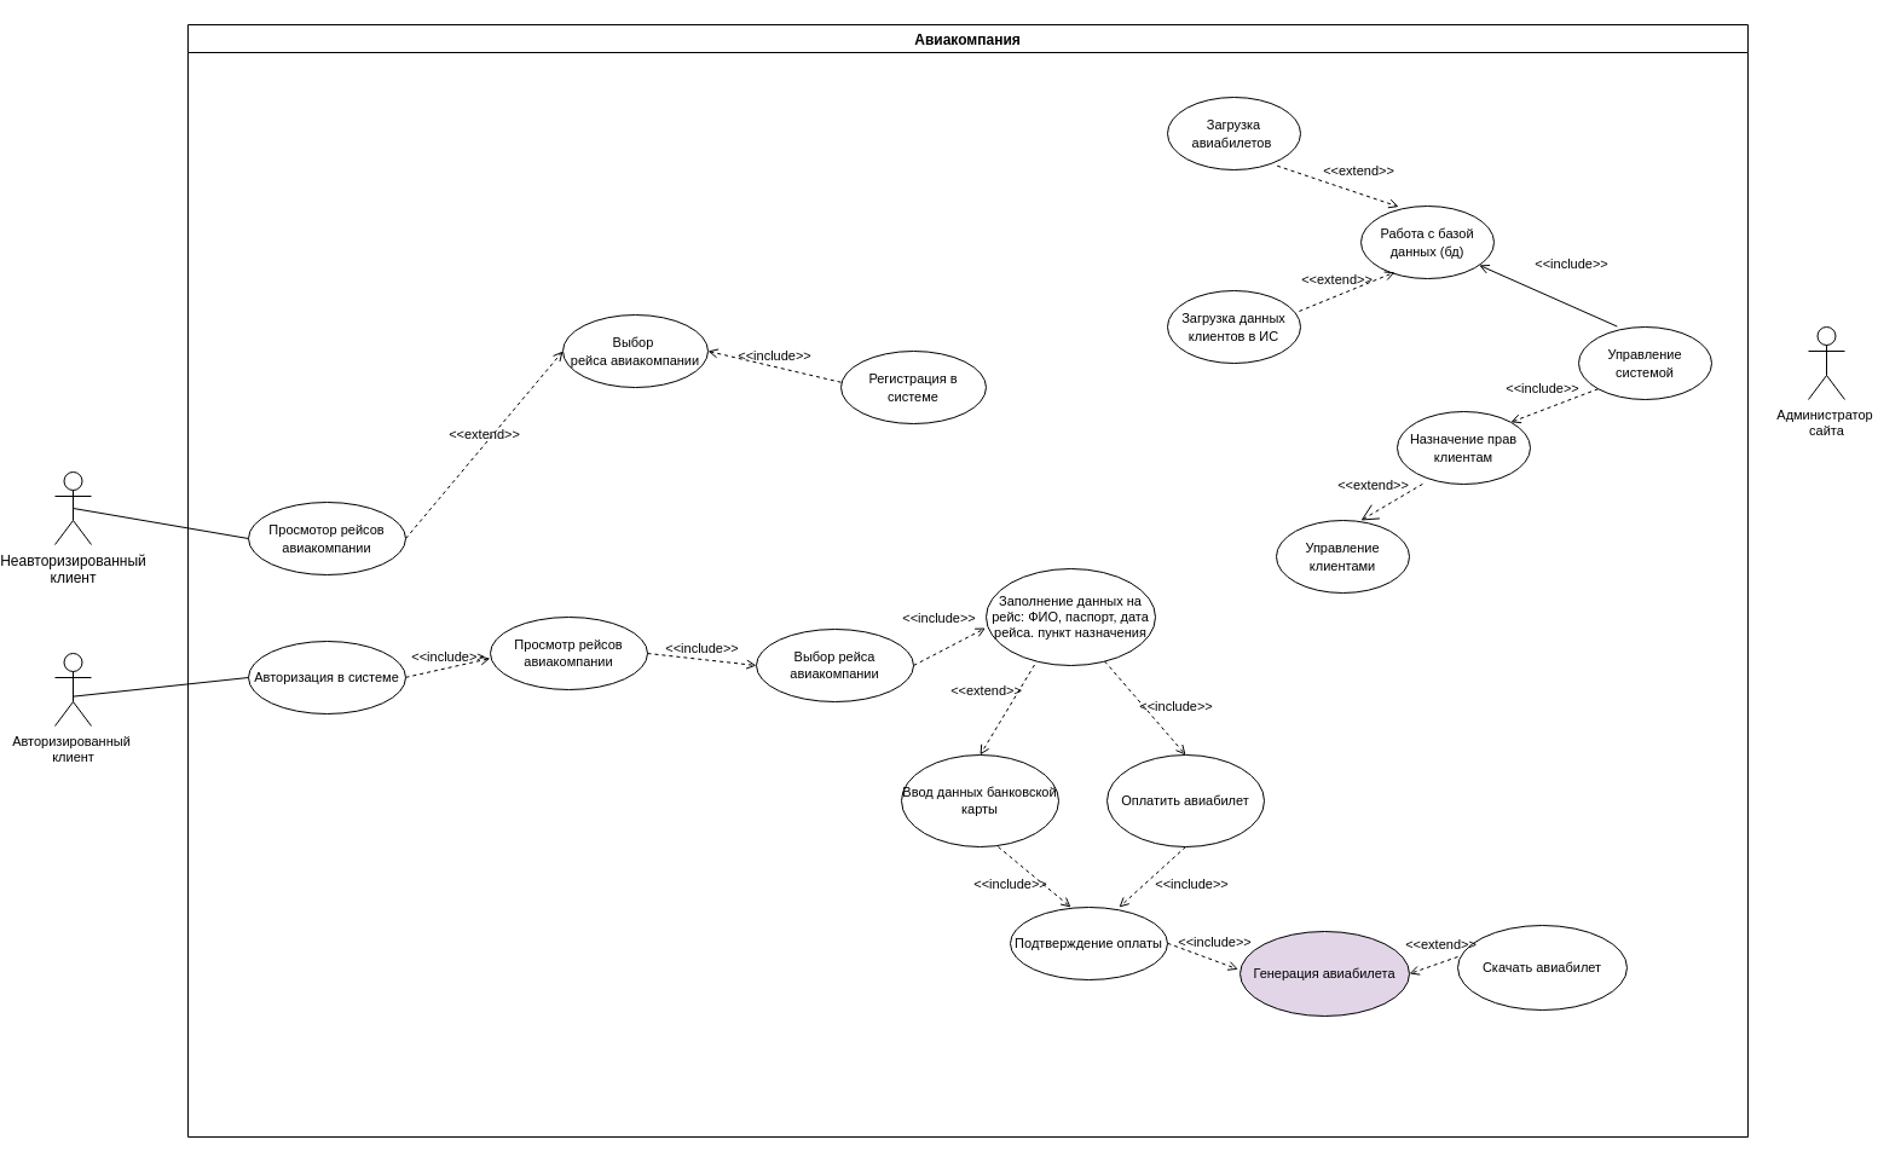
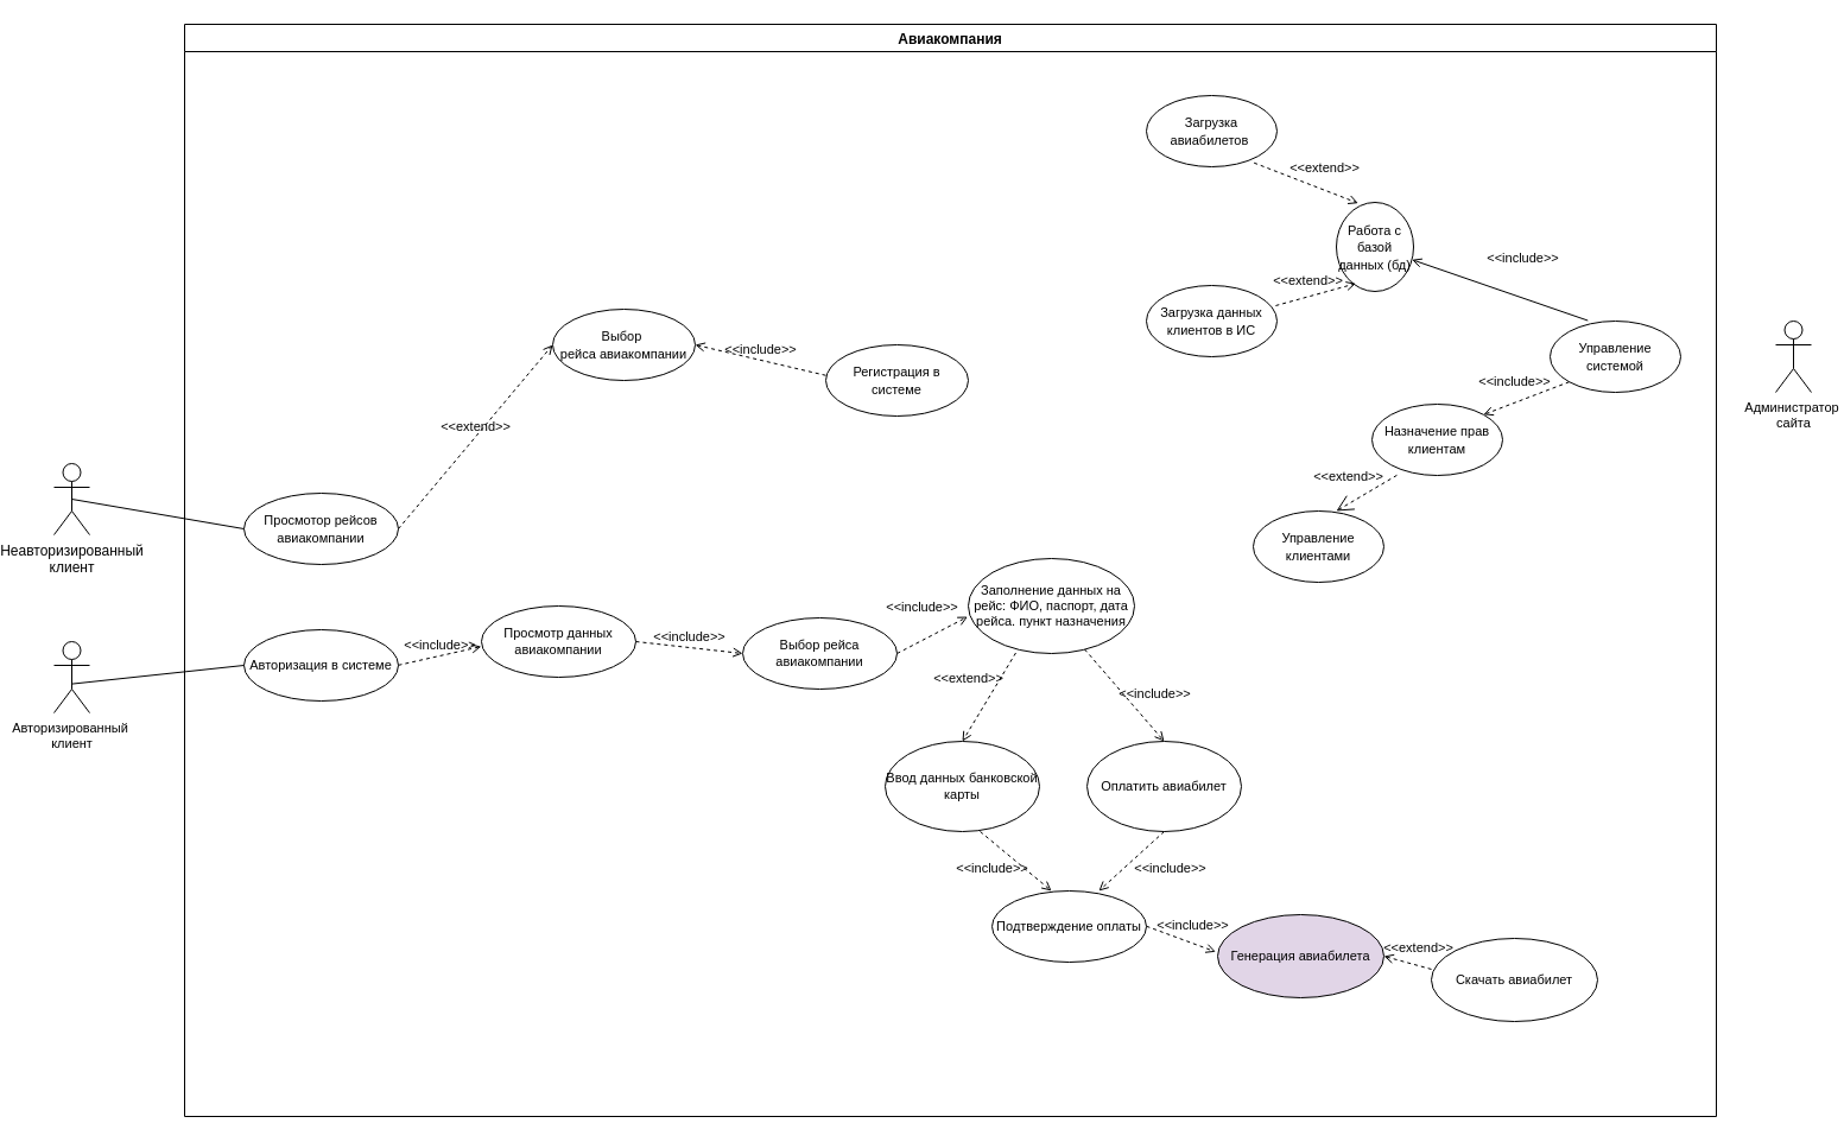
- <mxCell id="31" value="&lt;font style=&quot;font-size: 11px;&quot;&gt;Работа с базой данных (бд)&lt;/font&gt;" style="ellipse;whiteSpace=wrap;html=1;glass=0;" parent="1" vertex="1"><mxGeometry x="1100" y="170" width="110" height="60" as="geometry" /></mxCell>
+ <mxCell id="31" value="&lt;font style=&quot;font-size: 11px;&quot;&gt;Работа с базой данных (бд)&lt;/font&gt;" style="ellipse;whiteSpace=wrap;html=1;glass=0;" parent="1" vertex="1"><mxGeometry x="1100" y="170" width="65" height="75" as="geometry" /></mxCell>
- <mxCell id="11" value="Просмотр рейсов авиакомпании" style="ellipse;whiteSpace=wrap;html=1;fontSize=11;" parent="1" vertex="1"><mxGeometry x="380" y="510" width="130" height="60" as="geometry" /></mxCell>
+ <mxCell id="11" value="Просмотр данных авиакомпании" style="ellipse;whiteSpace=wrap;html=1;fontSize=11;" parent="1" vertex="1"><mxGeometry x="380" y="510" width="130" height="60" as="geometry" /></mxCell>
- <mxCell id="18" value="Скачать авиабилет" style="ellipse;whiteSpace=wrap;html=1;fontSize=11;" parent="1" vertex="1"><mxGeometry x="1180" y="765" width="140" height="70" as="geometry" /></mxCell>
+ <mxCell id="18" value="Скачать авиабилет" style="ellipse;whiteSpace=wrap;html=1;fontSize=11;" parent="1" vertex="1"><mxGeometry x="1180" y="790" width="140" height="70" as="geometry" /></mxCell>
